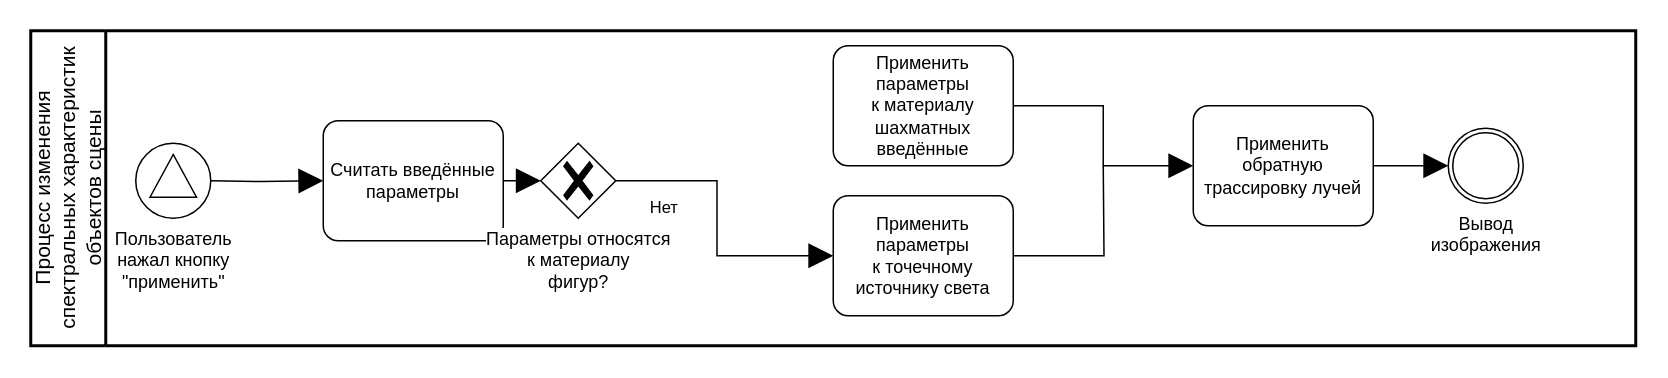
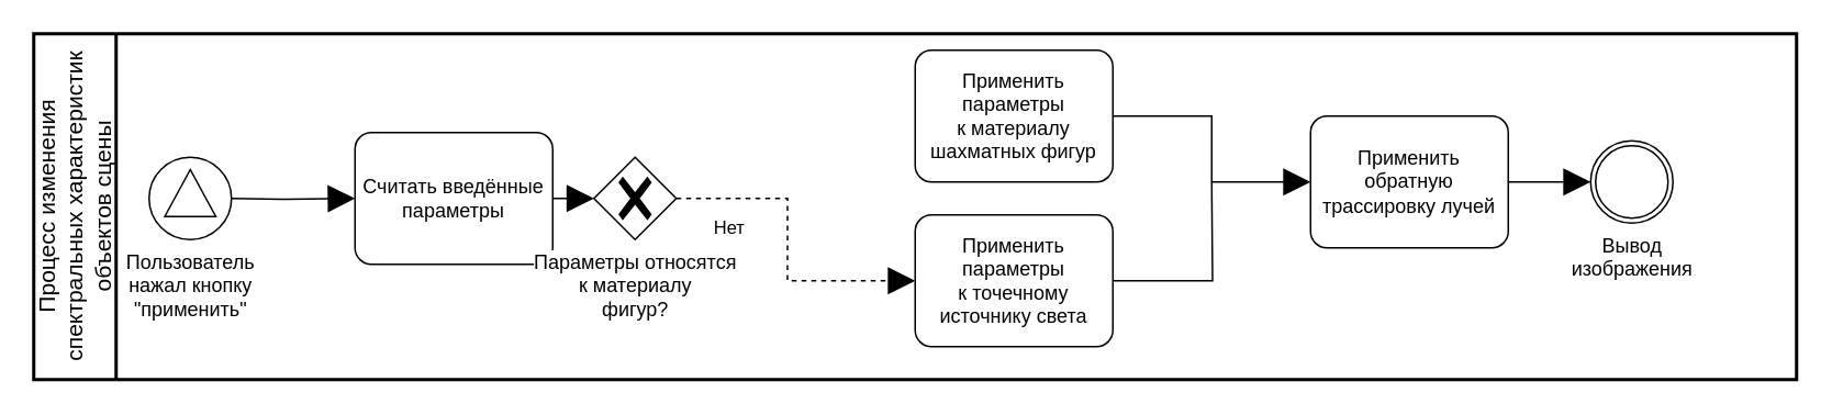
- <mxCell id="9" value="Применить параметры&lt;br&gt;к материалу&lt;br&gt;шахматных введённые" style="points=[[0.25,0,0],[0.5,0,0],[0.75,0,0],[1,0.25,0],[1,0.5,0],[1,0.75,0],[0.75,1,0],[0.5,1,0],[0.25,1,0],[0,0.75,0],[0,0.5,0],[0,0.25,0]];shape=mxgraph.bpmn.task;whiteSpace=wrap;rectStyle=rounded;size=10;html=1;container=1;expand=0;collapsible=0;taskMarker=abstract;" vertex="1" parent="2"><mxGeometry x="535" y="10" width="120" height="80" as="geometry" /></mxCell>
+ <mxCell id="9" value="Применить параметры&lt;br&gt;к материалу&lt;br&gt;шахматных фигур" style="points=[[0.25,0,0],[0.5,0,0],[0.75,0,0],[1,0.25,0],[1,0.5,0],[1,0.75,0],[0.75,1,0],[0.5,1,0],[0.25,1,0],[0,0.75,0],[0,0.5,0],[0,0.25,0]];shape=mxgraph.bpmn.task;whiteSpace=wrap;rectStyle=rounded;size=10;html=1;container=1;expand=0;collapsible=0;taskMarker=abstract;" vertex="1" parent="2"><mxGeometry x="535" y="10" width="120" height="80" as="geometry" /></mxCell>
- <mxCell id="14" value="" style="edgeStyle=orthogonalEdgeStyle;rounded=0;orthogonalLoop=1;jettySize=auto;html=1;endSize=14;endArrow=block;endFill=1;" edge="1" parent="2" source="12" target="16"><mxGeometry relative="1" as="geometry"><mxPoint x="405" y="140" as="sourcePoint" /><mxPoint x="660" y="190" as="targetPoint" /><Array as="points" /></mxGeometry></mxCell>
+ <mxCell id="14" value="" style="edgeStyle=orthogonalEdgeStyle;rounded=0;orthogonalLoop=1;jettySize=auto;html=1;endSize=14;endArrow=block;endFill=1;dashed=1;" edge="1" parent="2" source="12" target="16"><mxGeometry relative="1" as="geometry"><mxPoint x="405" y="140" as="sourcePoint" /><mxPoint x="660" y="190" as="targetPoint" /><Array as="points" /></mxGeometry></mxCell>
